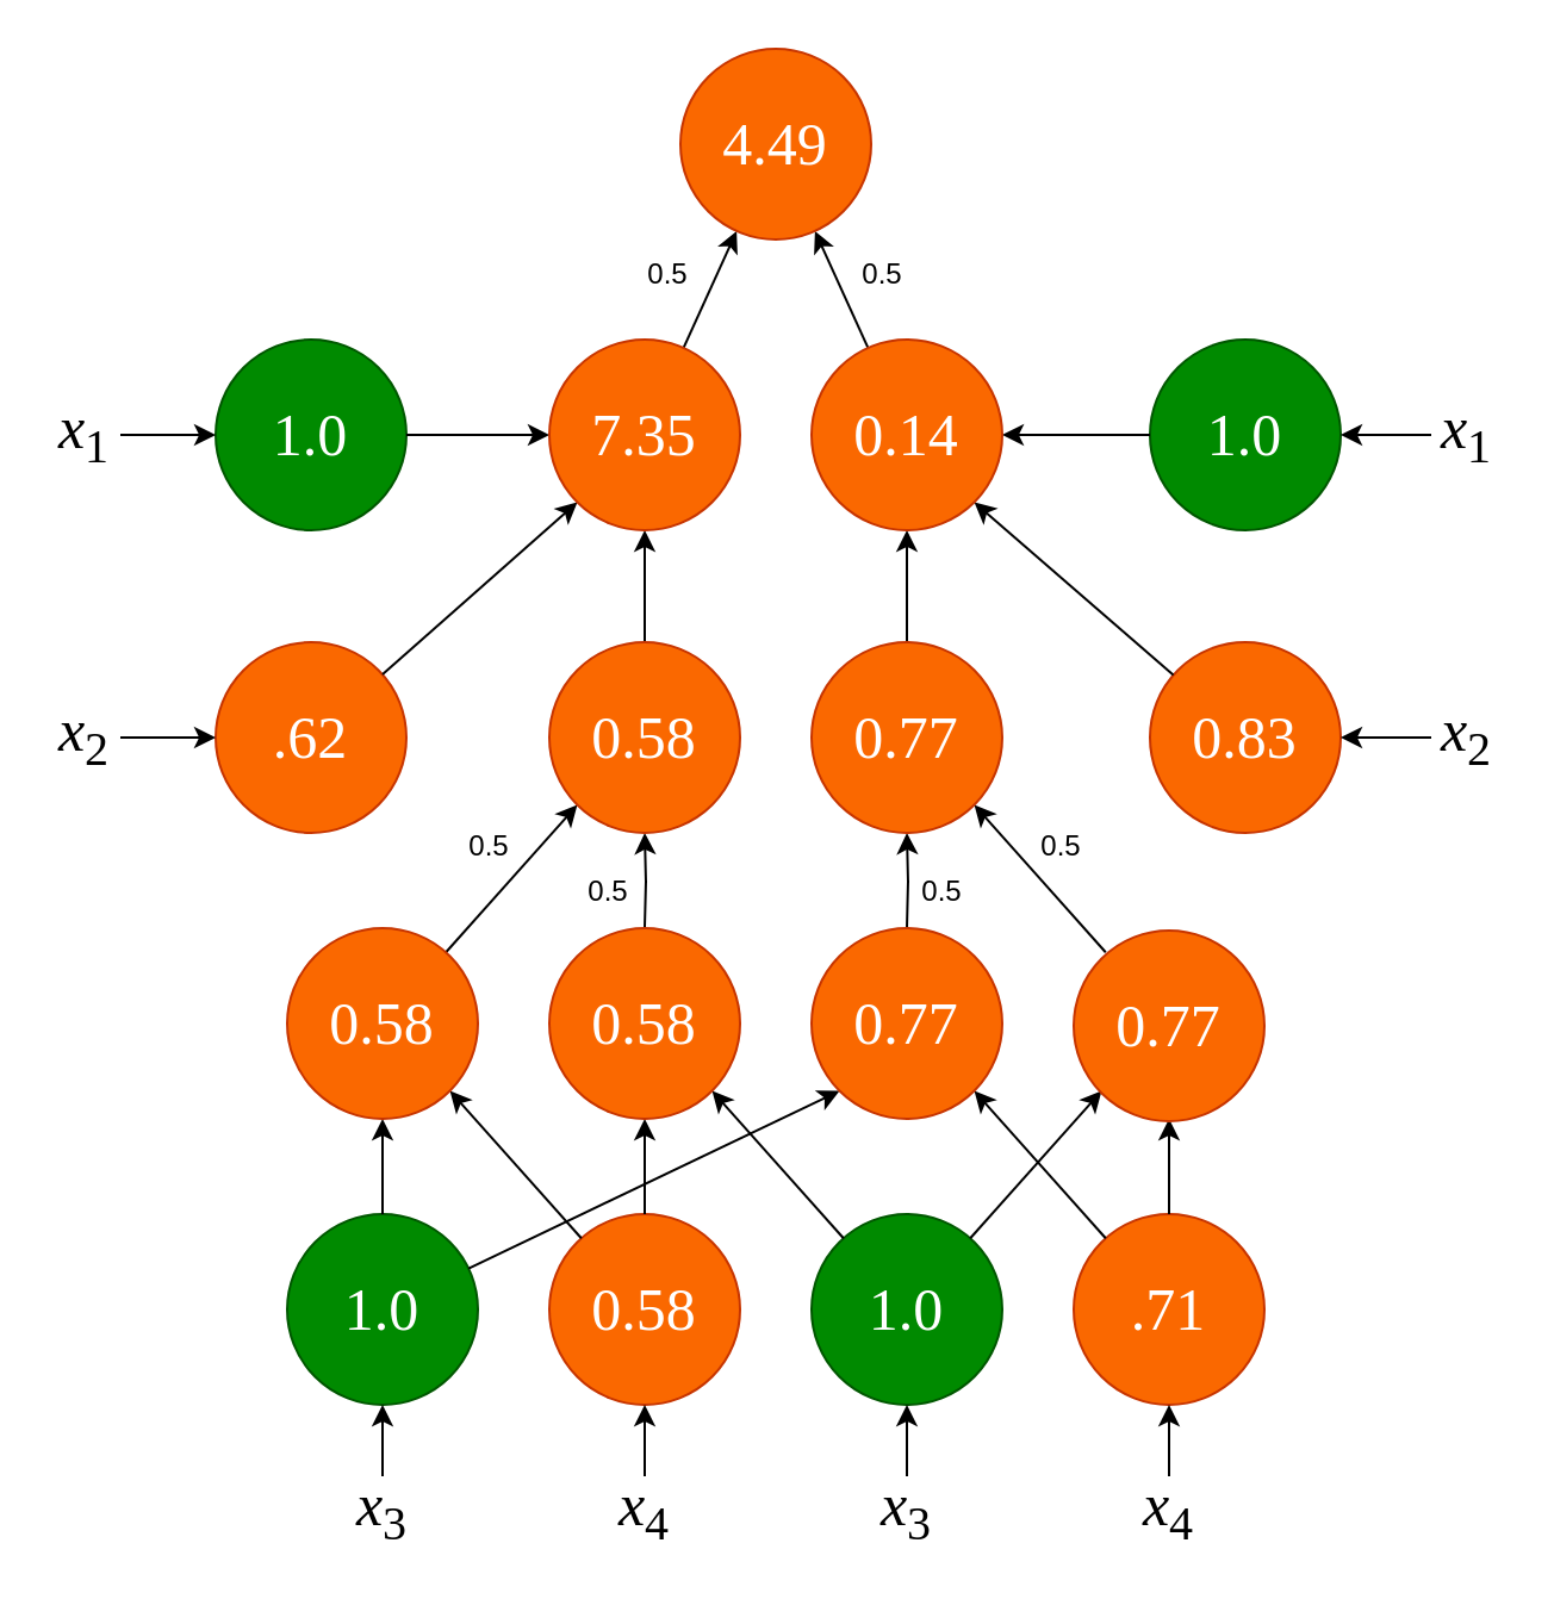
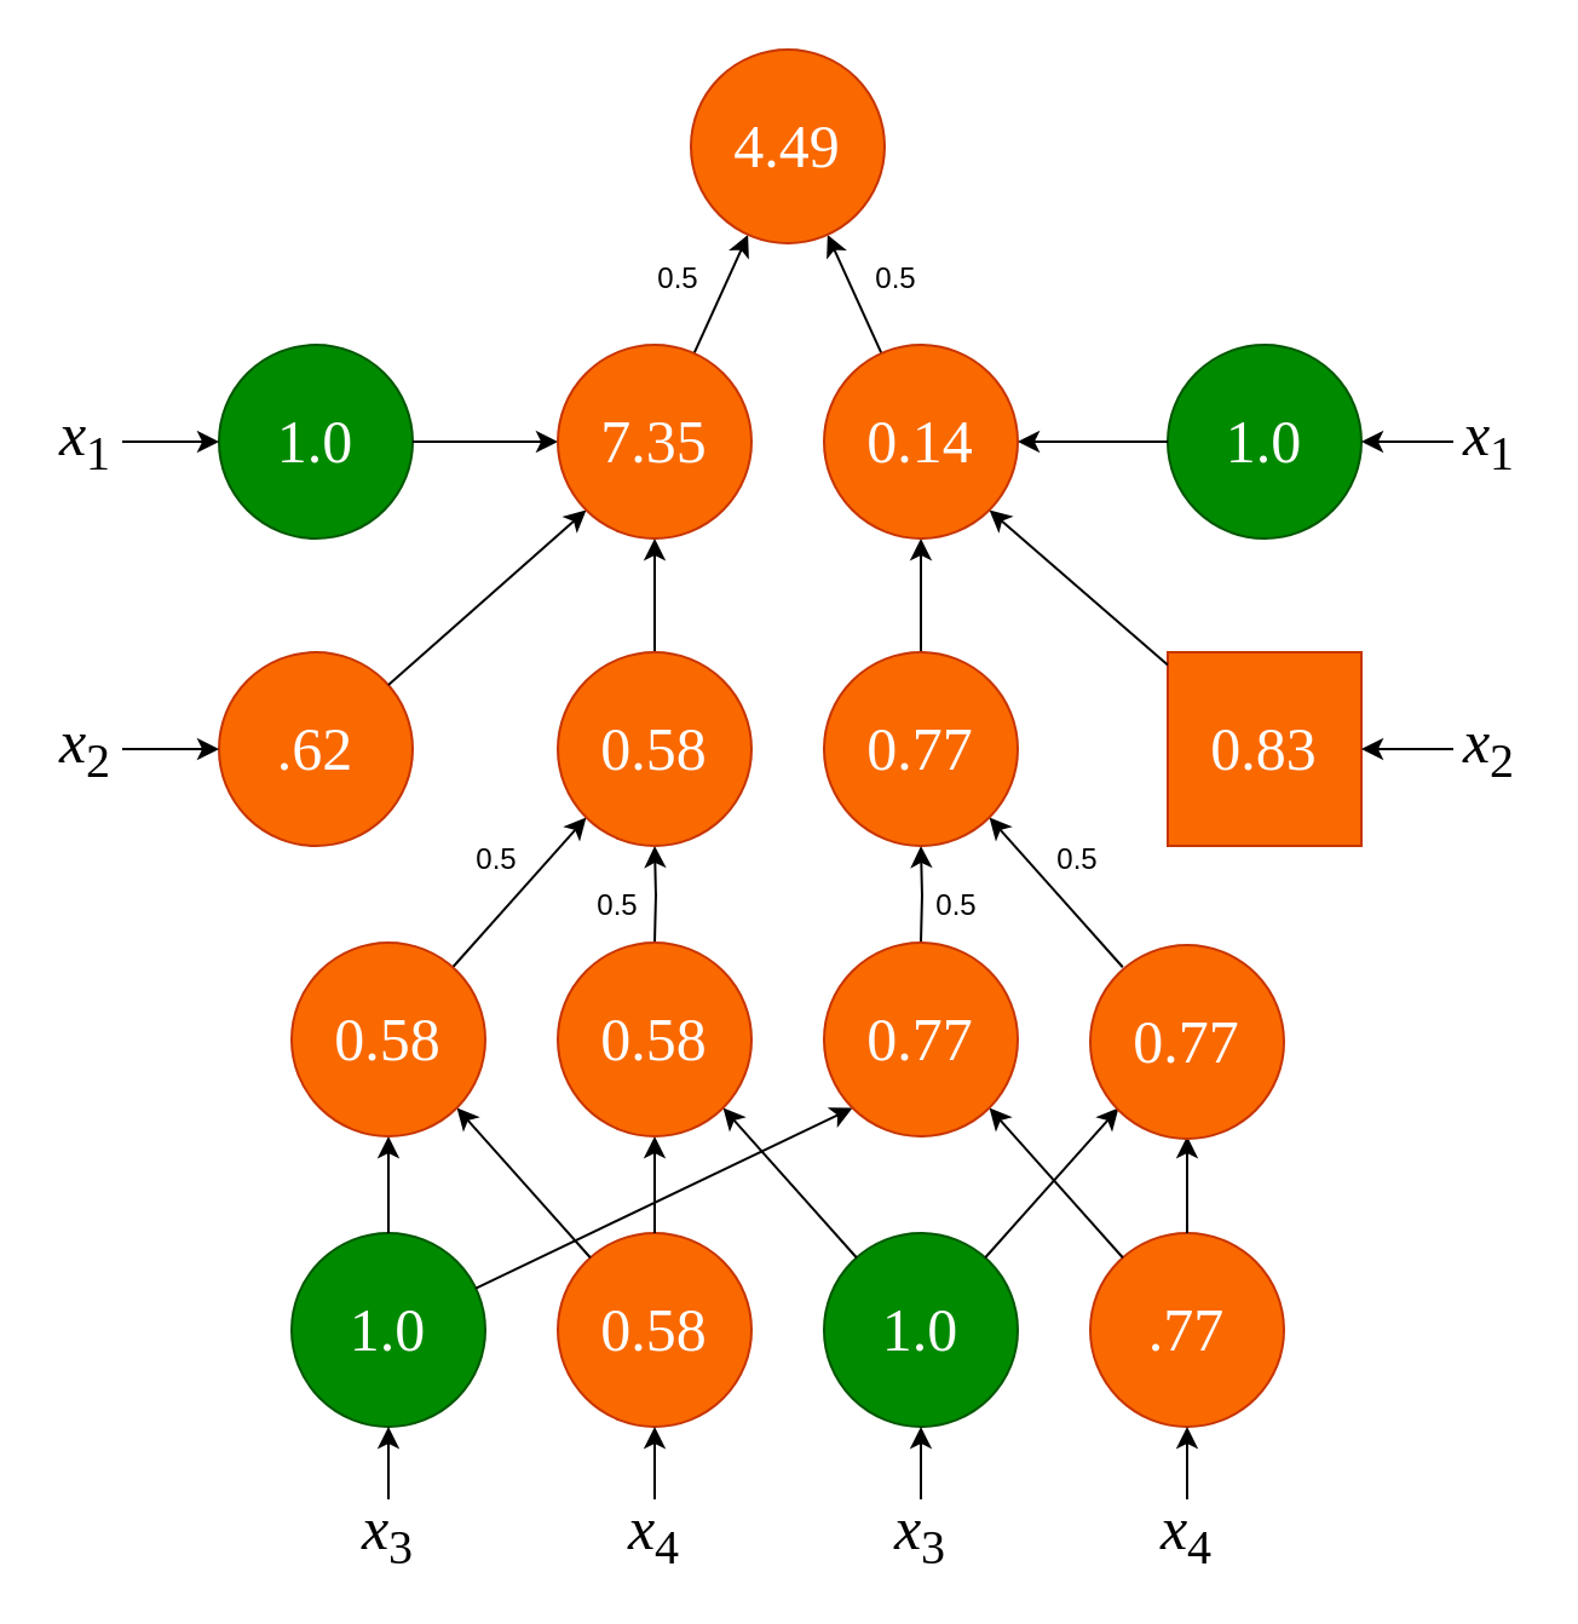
- <mxCell id="34" value="0.83" style="ellipse;whiteSpace=wrap;html=1;aspect=fixed;fontFamily=Times New Roman;fontSize=25;fontColor=#FFFFFF;fillColor=#fa6800;strokeColor=#C73500;" parent="33" vertex="1"><mxGeometry width="80" height="80" as="geometry" /></mxCell>
+ <mxCell id="34" value="0.83" style="whiteSpace=wrap;html=1;aspect=fixed;fontFamily=Times New Roman;fontSize=25;fontColor=#FFFFFF;fillColor=#fa6800;strokeColor=#C73500;rounded=0;" parent="33" vertex="1"><mxGeometry width="80" height="80" as="geometry" /></mxCell>
- <mxCell id="17" value=".71" style="ellipse;whiteSpace=wrap;html=1;aspect=fixed;fontFamily=Times New Roman;fontSize=25;fontColor=#FFFFFF;fillColor=#fa6800;strokeColor=#C73500;" parent="16" vertex="1"><mxGeometry width="80" height="80" as="geometry" /></mxCell>
+ <mxCell id="17" value=".77" style="ellipse;whiteSpace=wrap;html=1;aspect=fixed;fontFamily=Times New Roman;fontSize=25;fontColor=#FFFFFF;fillColor=#fa6800;strokeColor=#C73500;" parent="16" vertex="1"><mxGeometry width="80" height="80" as="geometry" /></mxCell>
